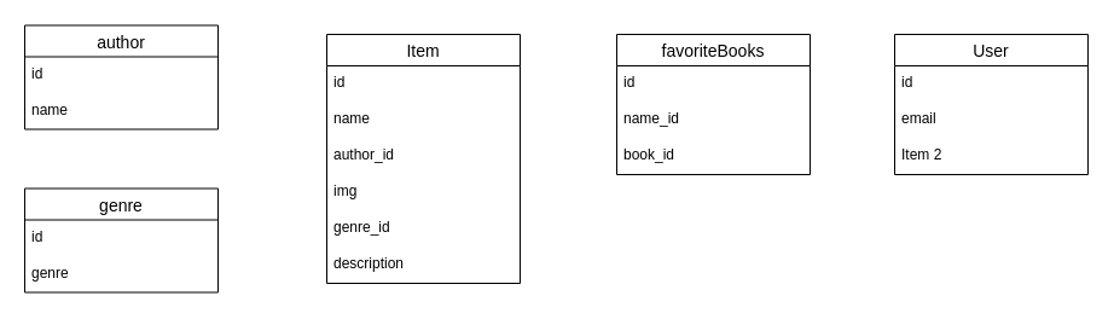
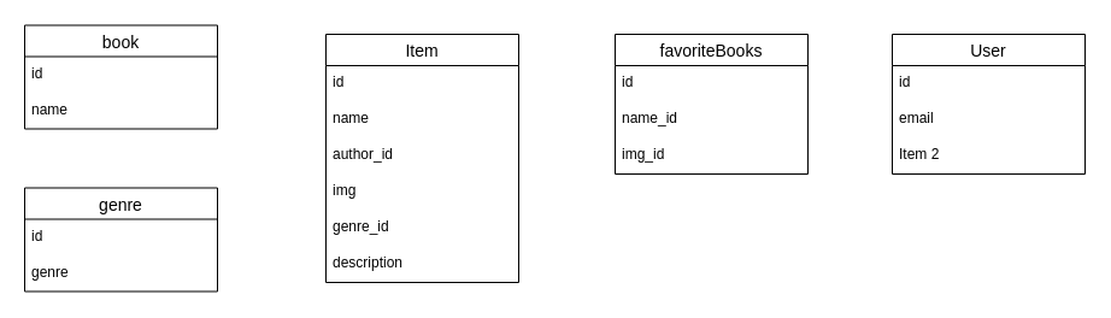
- <mxCell id="17" value="author" style="swimlane;fontStyle=0;childLayout=stackLayout;horizontal=1;startSize=26;horizontalStack=0;resizeParent=1;resizeParentMax=0;resizeLast=0;collapsible=1;marginBottom=0;align=center;fontSize=14;" vertex="1" parent="1"><mxGeometry x="20" y="20.5" width="160" height="86" as="geometry" /></mxCell>
+ <mxCell id="17" value="book" style="swimlane;fontStyle=0;childLayout=stackLayout;horizontal=1;startSize=26;horizontalStack=0;resizeParent=1;resizeParentMax=0;resizeLast=0;collapsible=1;marginBottom=0;align=center;fontSize=14;" vertex="1" parent="1"><mxGeometry x="20" y="20.5" width="160" height="86" as="geometry" /></mxCell>
- <mxCell id="16" value="book_id" style="text;strokeColor=none;fillColor=none;spacingLeft=4;spacingRight=4;overflow=hidden;rotatable=0;points=[[0,0.5],[1,0.5]];portConstraint=eastwest;fontSize=12;whiteSpace=wrap;html=1;" vertex="1" parent="13"><mxGeometry y="86" width="160" height="30" as="geometry" /></mxCell>
+ <mxCell id="16" value="img_id" style="text;strokeColor=none;fillColor=none;spacingLeft=4;spacingRight=4;overflow=hidden;rotatable=0;points=[[0,0.5],[1,0.5]];portConstraint=eastwest;fontSize=12;whiteSpace=wrap;html=1;" vertex="1" parent="13"><mxGeometry y="86" width="160" height="30" as="geometry" /></mxCell>
